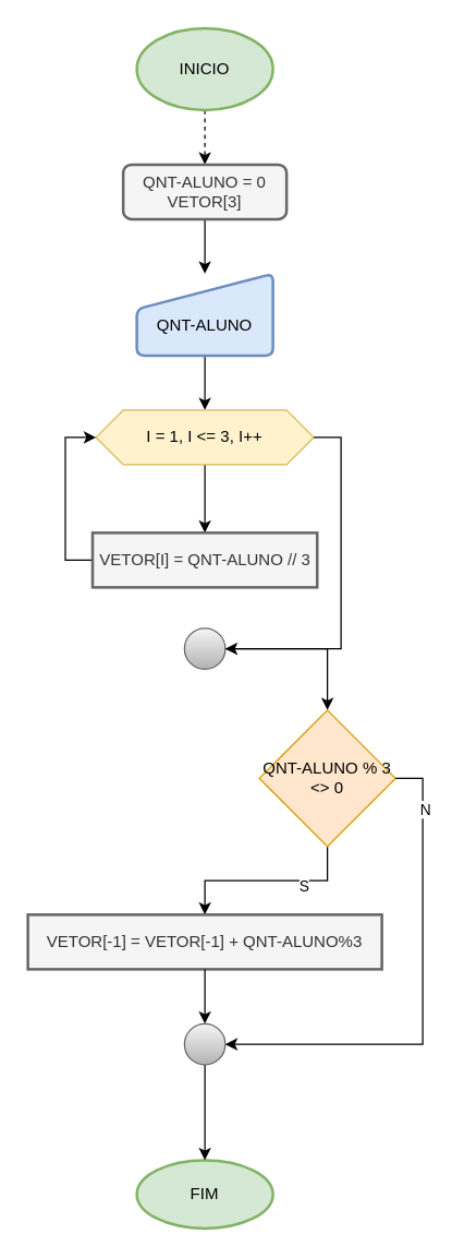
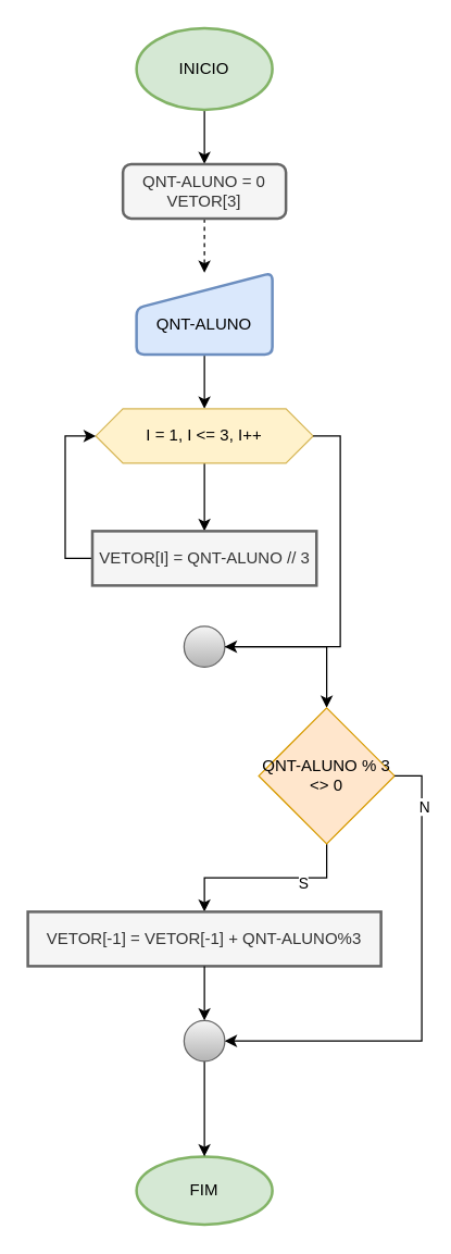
- <mxCell id="2" value="" style="edgeStyle=orthogonalEdgeStyle;rounded=0;orthogonalLoop=1;jettySize=auto;html=1;dashed=1;" edge="1" parent="1" source="3" target="7"><mxGeometry relative="1" as="geometry" /></mxCell>
+ <mxCell id="2" value="" style="edgeStyle=orthogonalEdgeStyle;rounded=0;orthogonalLoop=1;jettySize=auto;html=1;" edge="1" parent="1" source="3" target="7"><mxGeometry relative="1" as="geometry" /></mxCell>
- <mxCell id="6" value="" style="edgeStyle=orthogonalEdgeStyle;rounded=0;orthogonalLoop=1;jettySize=auto;html=1;" edge="1" parent="1" source="7" target="5"><mxGeometry relative="1" as="geometry" /></mxCell>
+ <mxCell id="6" value="" style="edgeStyle=orthogonalEdgeStyle;rounded=0;orthogonalLoop=1;jettySize=auto;html=1;dashed=1;" edge="1" parent="1" source="7" target="5"><mxGeometry relative="1" as="geometry" /></mxCell>
